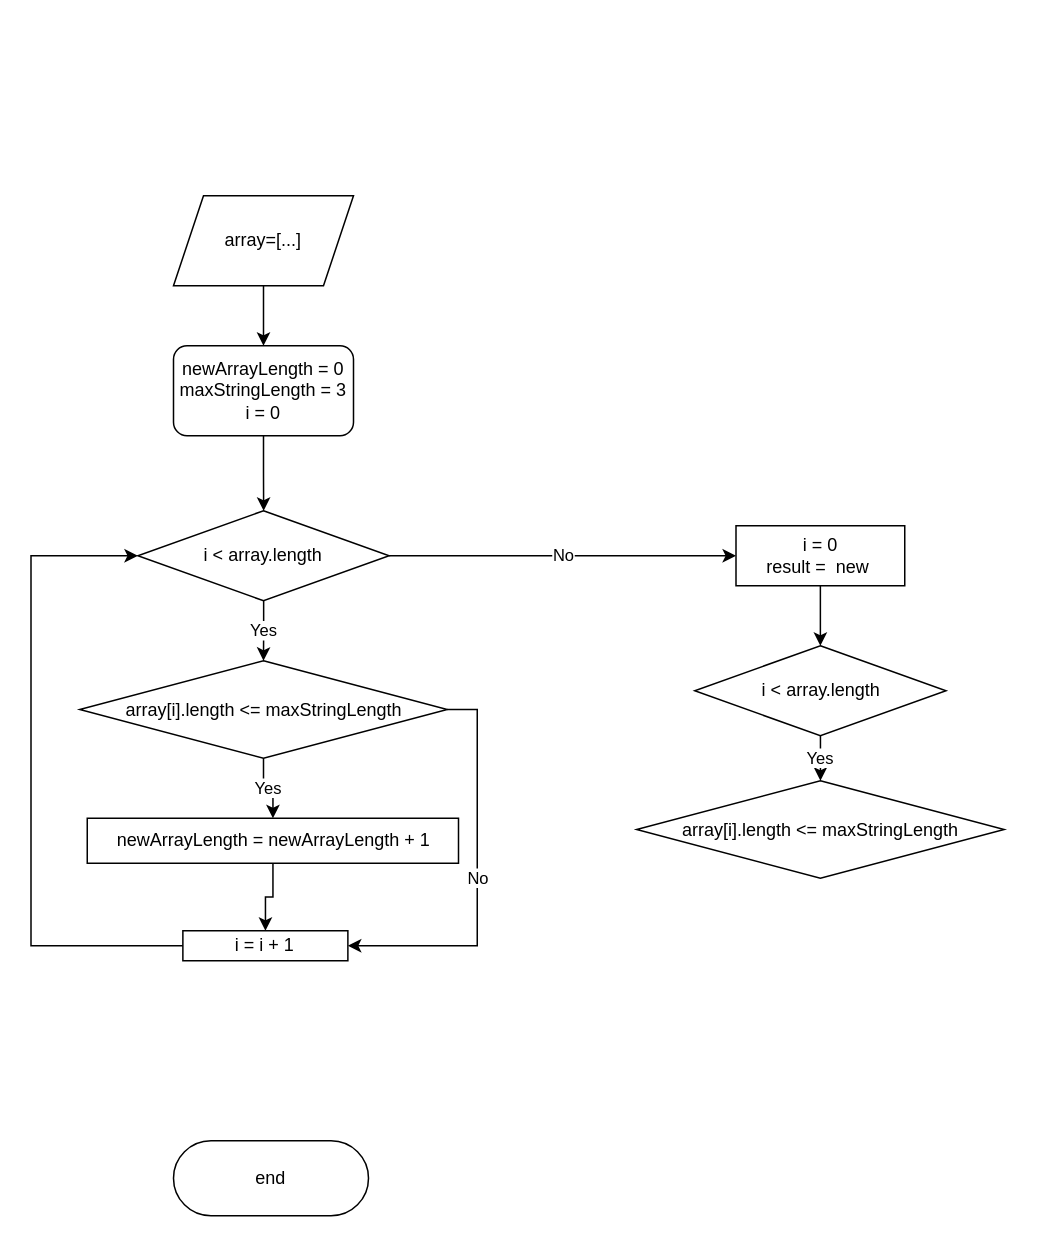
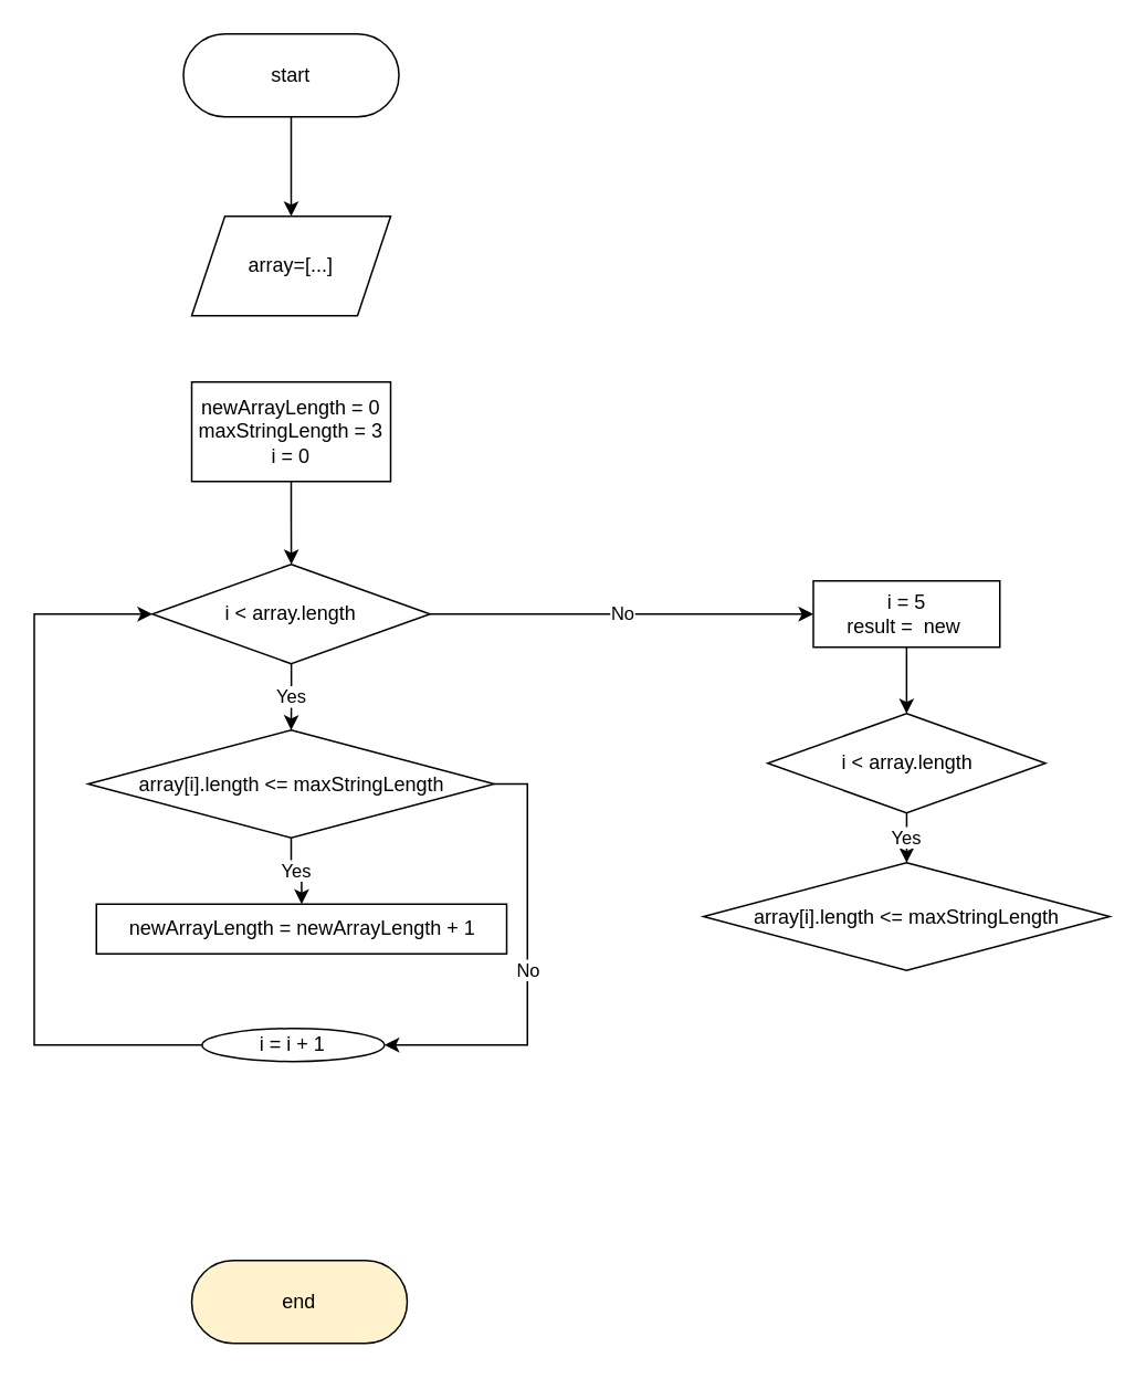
+ <mxCell id="3" value="start" style="rounded=1;whiteSpace=wrap;html=1;arcSize=50;" vertex="1" parent="1"><mxGeometry x="110" y="20" width="130" height="50" as="geometry" /></mxCell>
+ <mxCell id="2" value="" style="edgeStyle=orthogonalEdgeStyle;rounded=0;orthogonalLoop=1;jettySize=auto;html=1;" edge="1" parent="1" source="3" target="6"><mxGeometry relative="1" as="geometry" /></mxCell>
- <mxCell id="5" value="" style="edgeStyle=orthogonalEdgeStyle;rounded=0;orthogonalLoop=1;jettySize=auto;html=1;" edge="1" parent="1" source="6" target="8"><mxGeometry relative="1" as="geometry" /></mxCell>
- <mxCell id="8" value="newArrayLength = 0&lt;br&gt;maxStringLength = 3&lt;br&gt;i = 0" style="whiteSpace=wrap;html=1;rounded=1;" vertex="1" parent="1"><mxGeometry x="115" y="230" width="120" height="60" as="geometry" /></mxCell>
+ <mxCell id="8" value="newArrayLength = 0&lt;br&gt;maxStringLength = 3&lt;br&gt;i = 0" style="rounded=0;whiteSpace=wrap;html=1;" vertex="1" parent="1"><mxGeometry x="115" y="230" width="120" height="60" as="geometry" /></mxCell>
- <mxCell id="22" value="i = 0&lt;br&gt;result =&amp;nbsp; new&amp;nbsp;" style="rounded=0;whiteSpace=wrap;html=1;" vertex="1" parent="1"><mxGeometry x="490" y="350" width="112.5" height="40" as="geometry" /></mxCell>
+ <mxCell id="22" value="i = 5&lt;br&gt;result =&amp;nbsp; new&amp;nbsp;" style="rounded=0;whiteSpace=wrap;html=1;" vertex="1" parent="1"><mxGeometry x="490" y="350" width="112.5" height="40" as="geometry" /></mxCell>
- <mxCell id="15" value="" style="edgeStyle=orthogonalEdgeStyle;rounded=0;orthogonalLoop=1;jettySize=auto;html=1;" edge="1" parent="1" source="16" target="18"><mxGeometry relative="1" as="geometry" /></mxCell>
- <mxCell id="18" value="i = i + 1" style="rounded=0;whiteSpace=wrap;html=1;" vertex="1" parent="1"><mxGeometry x="121.25" y="620" width="110" height="20" as="geometry" /></mxCell>
+ <mxCell id="18" value="i = i + 1" style="ellipse;whiteSpace=wrap;html=1;" vertex="1" parent="1"><mxGeometry x="121.25" y="620" width="110" height="20" as="geometry" /></mxCell>
- <mxCell id="4" value="end" style="rounded=1;whiteSpace=wrap;html=1;arcSize=50;" vertex="1" parent="1"><mxGeometry x="115" y="760" width="130" height="50" as="geometry" /></mxCell>
+ <mxCell id="4" value="end" style="rounded=1;whiteSpace=wrap;html=1;arcSize=50;fillColor=#fff2cc;" vertex="1" parent="1"><mxGeometry x="115" y="760" width="130" height="50" as="geometry" /></mxCell>
